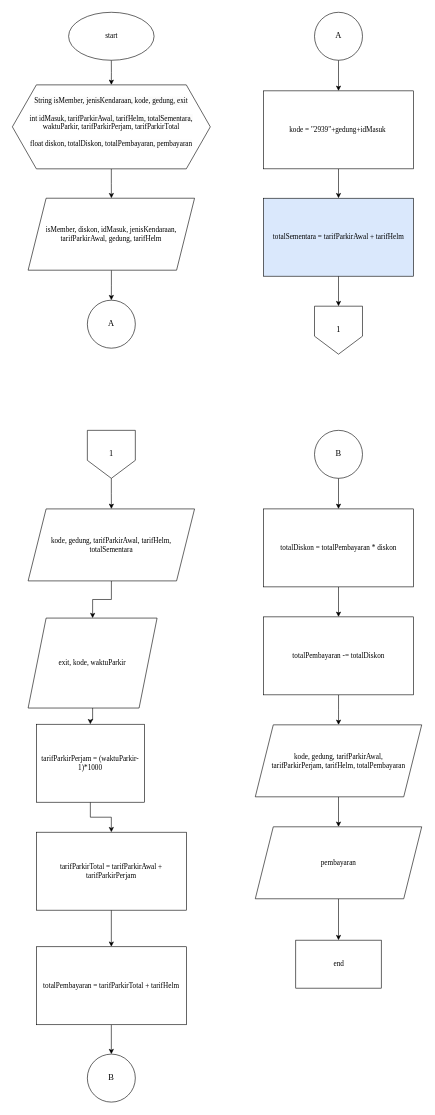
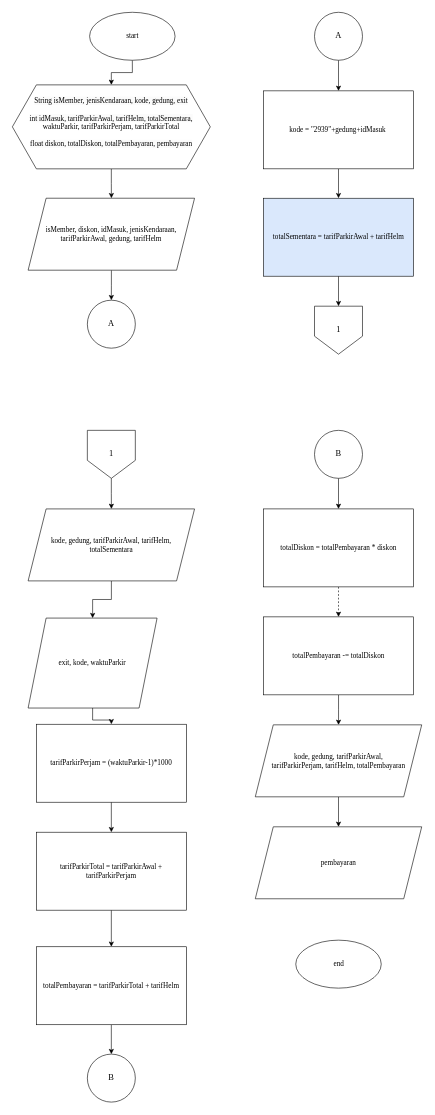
- <mxCell id="3" value="start" style="ellipse;whiteSpace=wrap;html=1;fontFamily=Times New Roman;fontSize=12;" parent="1" vertex="1"><mxGeometry x="113.75" y="20" width="142.5" height="80" as="geometry" /></mxCell>
+ <mxCell id="3" value="start" style="ellipse;whiteSpace=wrap;html=1;fontFamily=Times New Roman;fontSize=12;" parent="1" vertex="1"><mxGeometry x="148.75" y="20" width="142.5" height="80" as="geometry" /></mxCell>
- <mxCell id="22" value="" style="edgeStyle=orthogonalEdgeStyle;rounded=0;orthogonalLoop=1;jettySize=auto;html=1;fontFamily=Times New Roman;fontSize=12;" parent="1" source="23" target="25" edge="1"><mxGeometry relative="1" as="geometry" /></mxCell>
+ <mxCell id="22" value="" style="edgeStyle=orthogonalEdgeStyle;rounded=0;orthogonalLoop=1;jettySize=auto;html=1;fontFamily=Times New Roman;fontSize=12;dashed=1;" parent="1" source="23" target="25" edge="1"><mxGeometry relative="1" as="geometry" /></mxCell>
- <mxCell id="21" value="tarifParkirPerjam = (waktuParkir-1)*1000" style="rounded=0;whiteSpace=wrap;html=1;fontFamily=Times New Roman;fontSize=12;" parent="1" vertex="1"><mxGeometry x="60" y="1207" width="180" height="130" as="geometry" /></mxCell>
+ <mxCell id="21" value="tarifParkirPerjam = (waktuParkir-1)*1000" style="rounded=0;whiteSpace=wrap;html=1;fontFamily=Times New Roman;fontSize=12;" parent="1" vertex="1"><mxGeometry x="60" y="1207" width="250" height="130" as="geometry" /></mxCell>
- <mxCell id="28" value="" style="edgeStyle=orthogonalEdgeStyle;rounded=0;orthogonalLoop=1;jettySize=auto;html=1;fontFamily=Times New Roman;fontSize=12;" parent="1" source="29" target="30" edge="1"><mxGeometry relative="1" as="geometry" /></mxCell>
- <mxCell id="30" value="end" style="whiteSpace=wrap;html=1;fontFamily=Times New Roman;fontSize=12;rounded=0;" parent="1" vertex="1"><mxGeometry x="492.5" y="1567" width="142.5" height="80" as="geometry" /></mxCell>
+ <mxCell id="30" value="end" style="ellipse;whiteSpace=wrap;html=1;fontFamily=Times New Roman;fontSize=12;" parent="1" vertex="1"><mxGeometry x="492.5" y="1567" width="142.5" height="80" as="geometry" /></mxCell>
